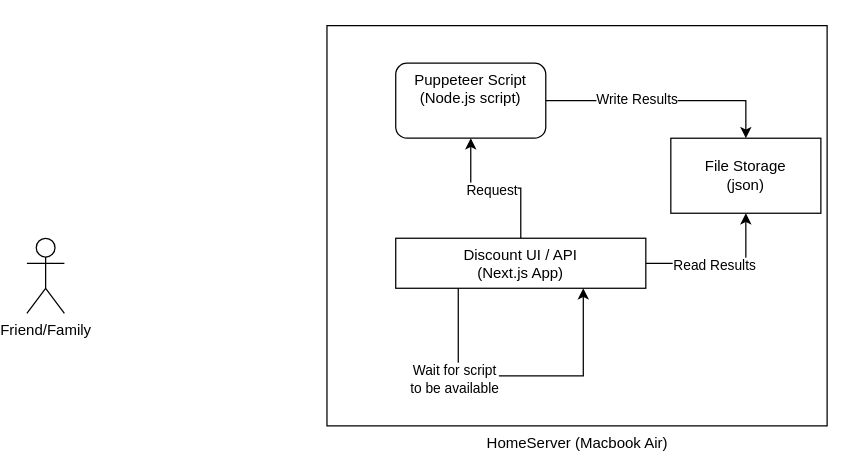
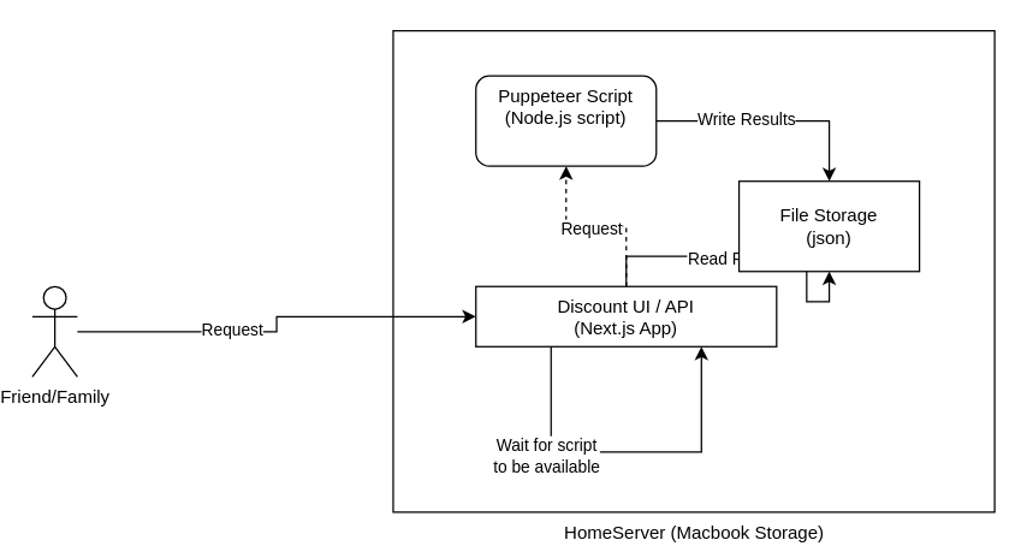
- <mxCell id="6" value="" style="edgeStyle=orthogonalEdgeStyle;rounded=0;orthogonalLoop=1;jettySize=auto;html=1;" edge="1" parent="1" source="10" target="13"><mxGeometry relative="1" as="geometry" /></mxCell>
+ <mxCell id="6" value="" style="edgeStyle=orthogonalEdgeStyle;rounded=0;orthogonalLoop=1;jettySize=auto;html=1;dashed=1;" edge="1" parent="1" source="10" target="13"><mxGeometry relative="1" as="geometry" /></mxCell>
- <mxCell id="14" value="File Storage&lt;br&gt;(json)" style="rounded=0;whiteSpace=wrap;html=1;" vertex="1" parent="1"><mxGeometry x="535" y="110" width="120" height="60" as="geometry" /></mxCell>
+ <mxCell id="14" value="File Storage&lt;br&gt;(json)" style="rounded=0;whiteSpace=wrap;html=1;" vertex="1" parent="1"><mxGeometry x="490" y="120" width="120" height="60" as="geometry" /></mxCell>
+ <mxCell id="3" value="" style="edgeStyle=orthogonalEdgeStyle;rounded=0;orthogonalLoop=1;jettySize=auto;html=1;" edge="1" parent="1" source="5" target="10"><mxGeometry relative="1" as="geometry" /></mxCell>
+ <mxCell id="4" value="Request" style="edgeLabel;html=1;align=center;verticalAlign=middle;resizable=0;points=[];" vertex="1" connectable="0" parent="3"><mxGeometry x="-0.256" y="2" relative="1" as="geometry"><mxPoint as="offset" /></mxGeometry></mxCell>
- <mxCell id="2" value="HomeServer (Macbook Air)" style="verticalLabelPosition=bottom;verticalAlign=top;html=1;shape=mxgraph.basic.rect;fillColor2=none;strokeWidth=1;size=20;indent=5;fillColor=none;horizontal=1;" vertex="1" parent="1"><mxGeometry x="260" y="20" width="400" height="320" as="geometry" /></mxCell>
+ <mxCell id="2" value="HomeServer (Macbook Storage)" style="verticalLabelPosition=bottom;verticalAlign=top;html=1;shape=mxgraph.basic.rect;fillColor2=none;strokeWidth=1;size=20;indent=5;fillColor=none;horizontal=1;" vertex="1" parent="1"><mxGeometry x="260" y="20" width="400" height="320" as="geometry" /></mxCell>
